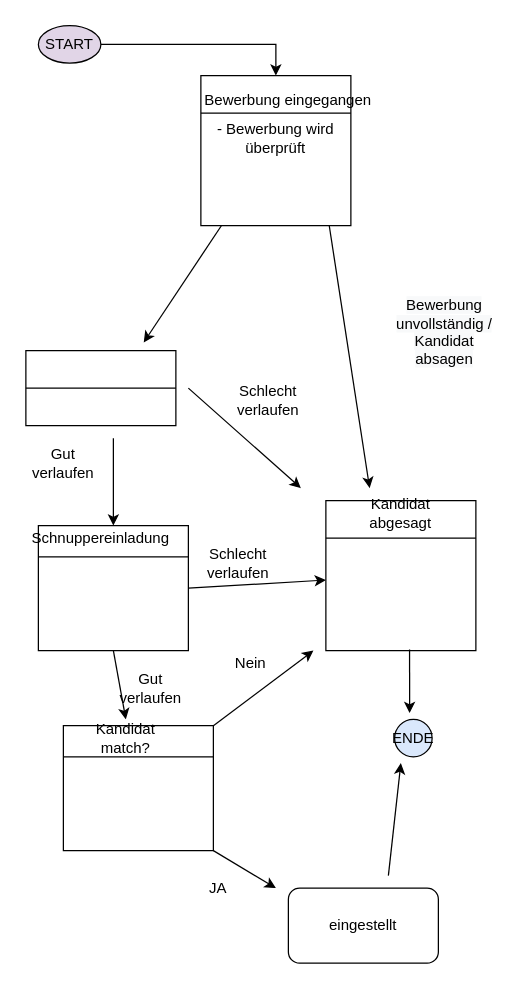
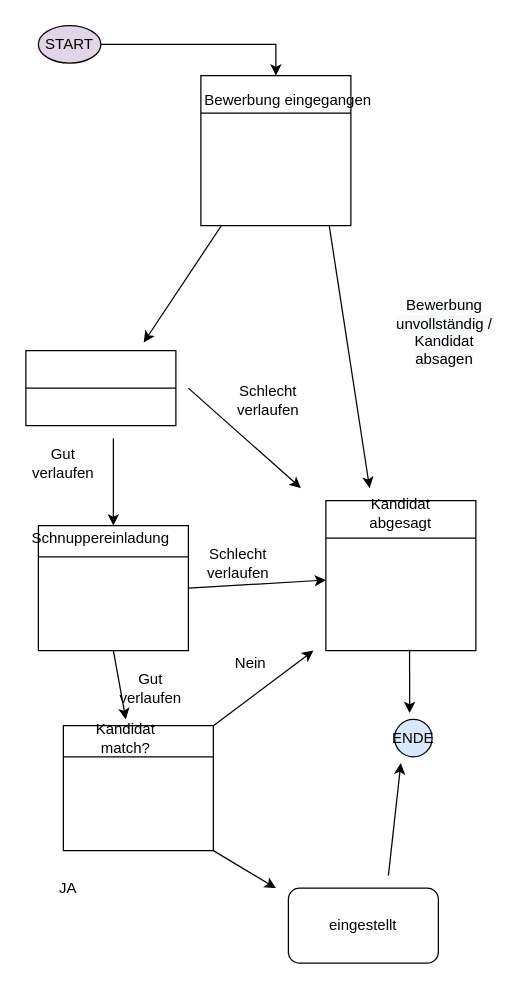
- <mxCell id="12" value="- Bewerbung wird überprüft" style="text;html=1;strokeColor=none;fillColor=none;align=center;verticalAlign=middle;whiteSpace=wrap;rounded=0;" vertex="1" parent="1"><mxGeometry x="170" y="90" width="100" height="40" as="geometry" /></mxCell>
- <mxCell id="34" value="JA" style="text;html=1;strokeColor=none;fillColor=none;align=center;verticalAlign=middle;whiteSpace=wrap;rounded=0;" vertex="1" parent="1"><mxGeometry x="154" y="700" width="40" height="20" as="geometry" /></mxCell>
+ <mxCell id="34" value="JA" style="text;html=1;strokeColor=none;fillColor=none;align=center;verticalAlign=middle;whiteSpace=wrap;rounded=0;" vertex="1" parent="1"><mxGeometry x="34" y="700" width="40" height="20" as="geometry" /></mxCell>
